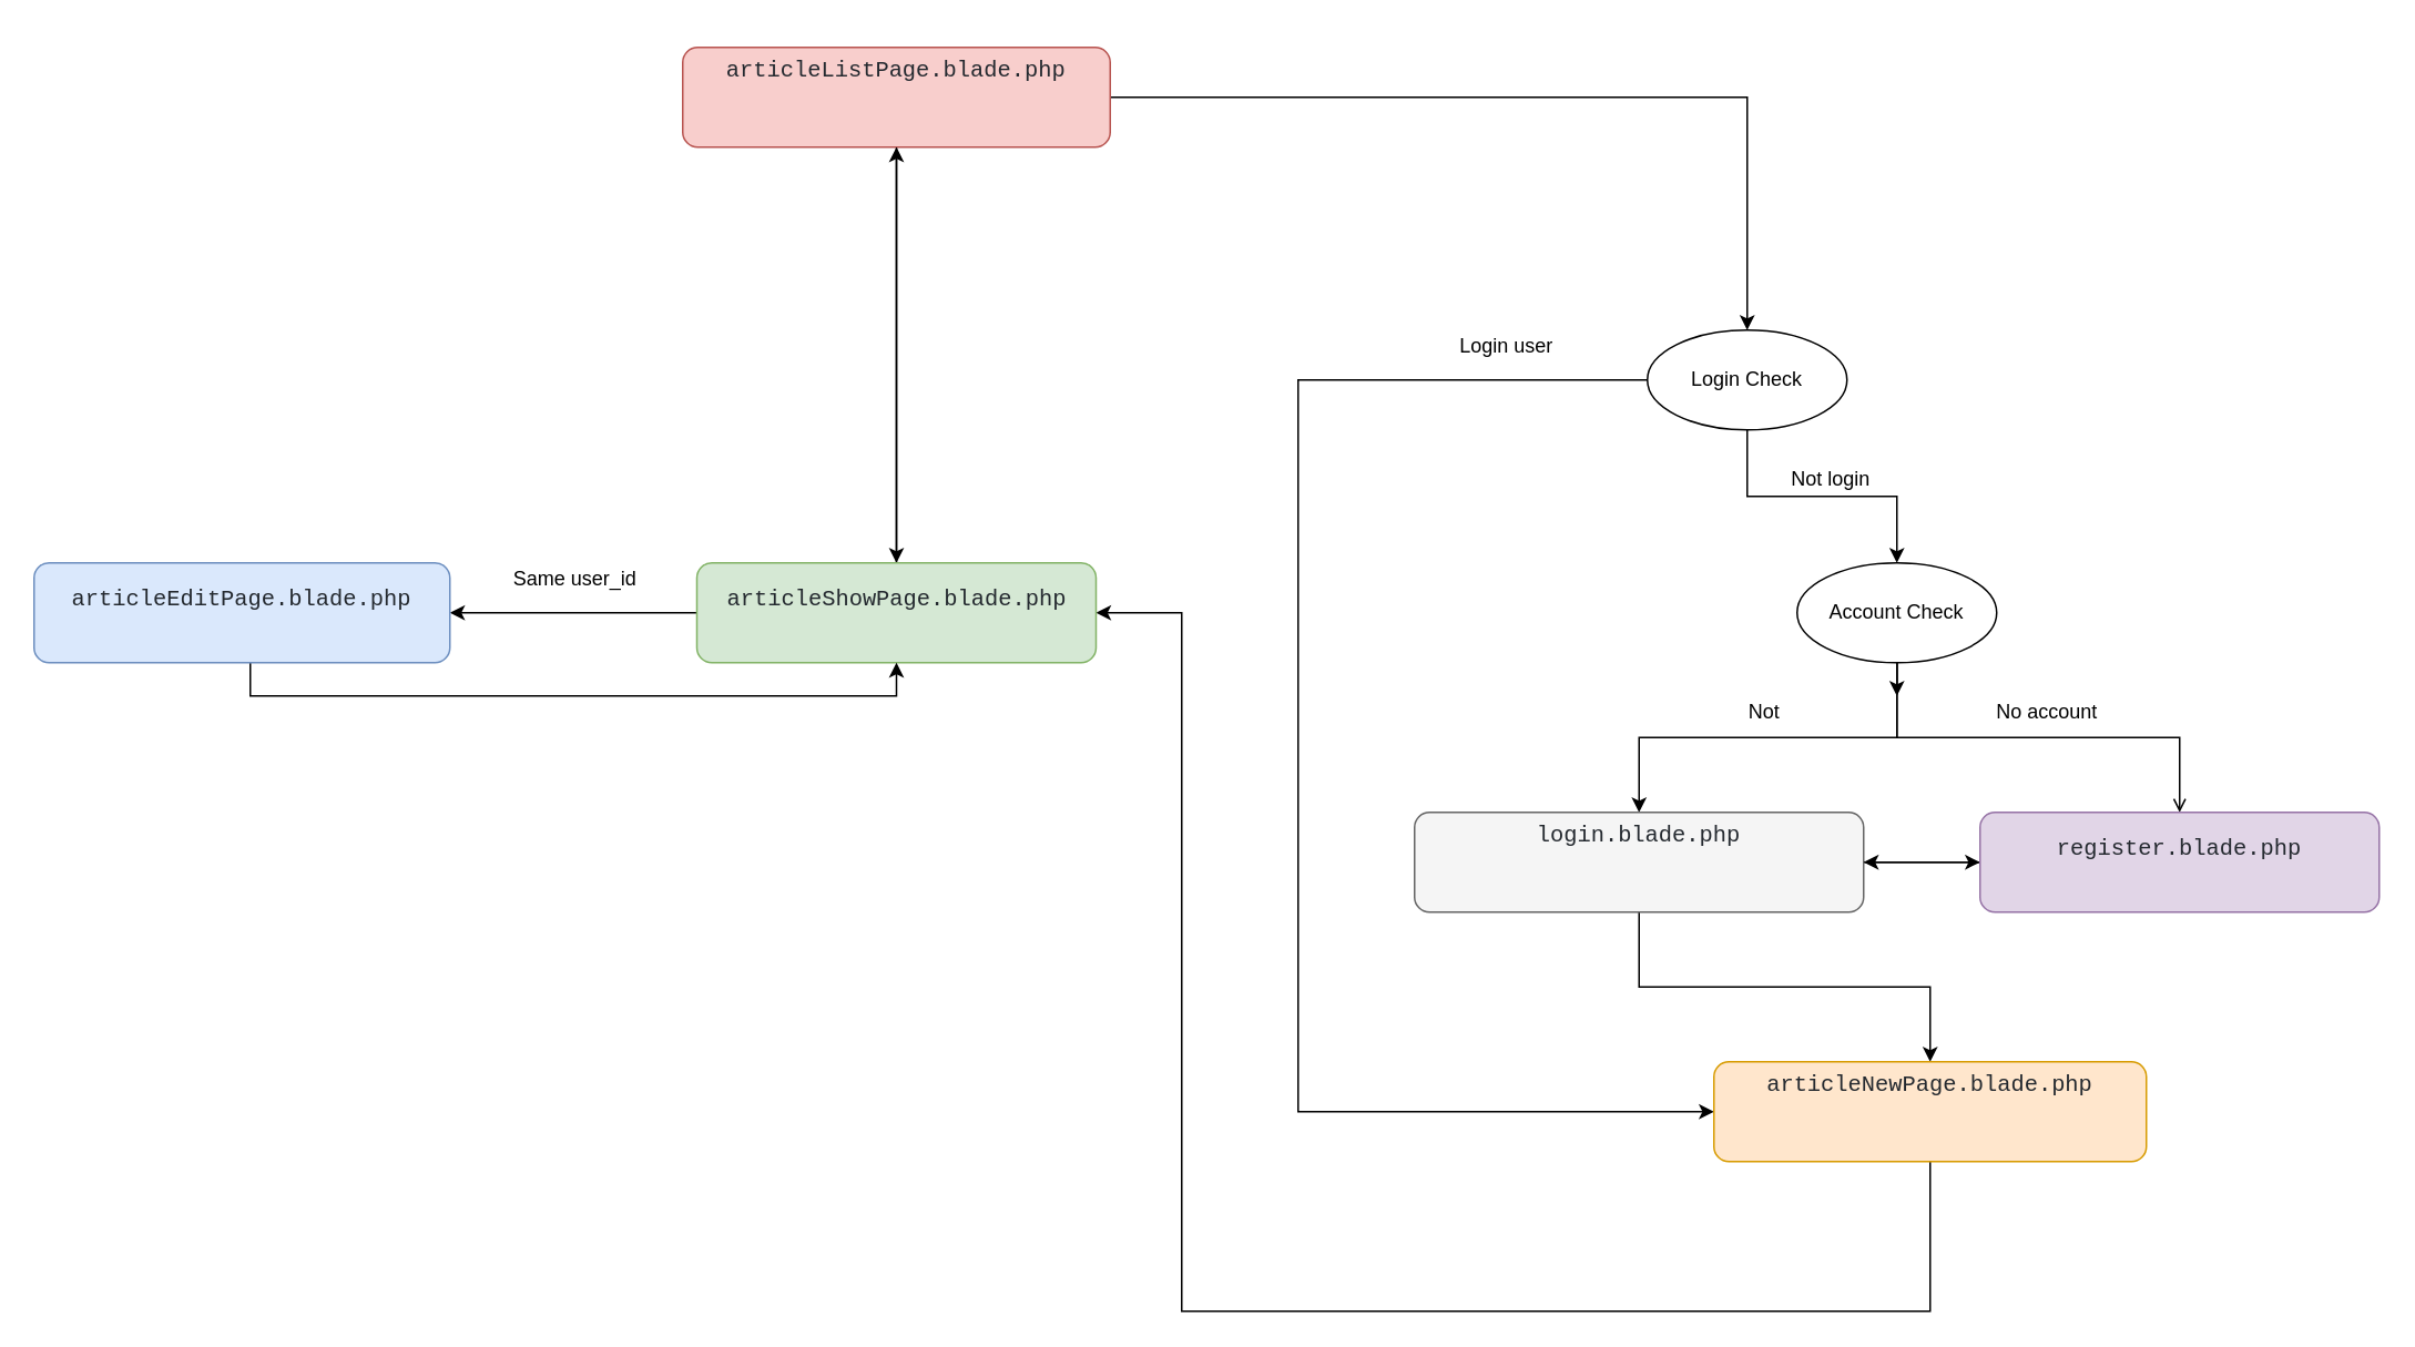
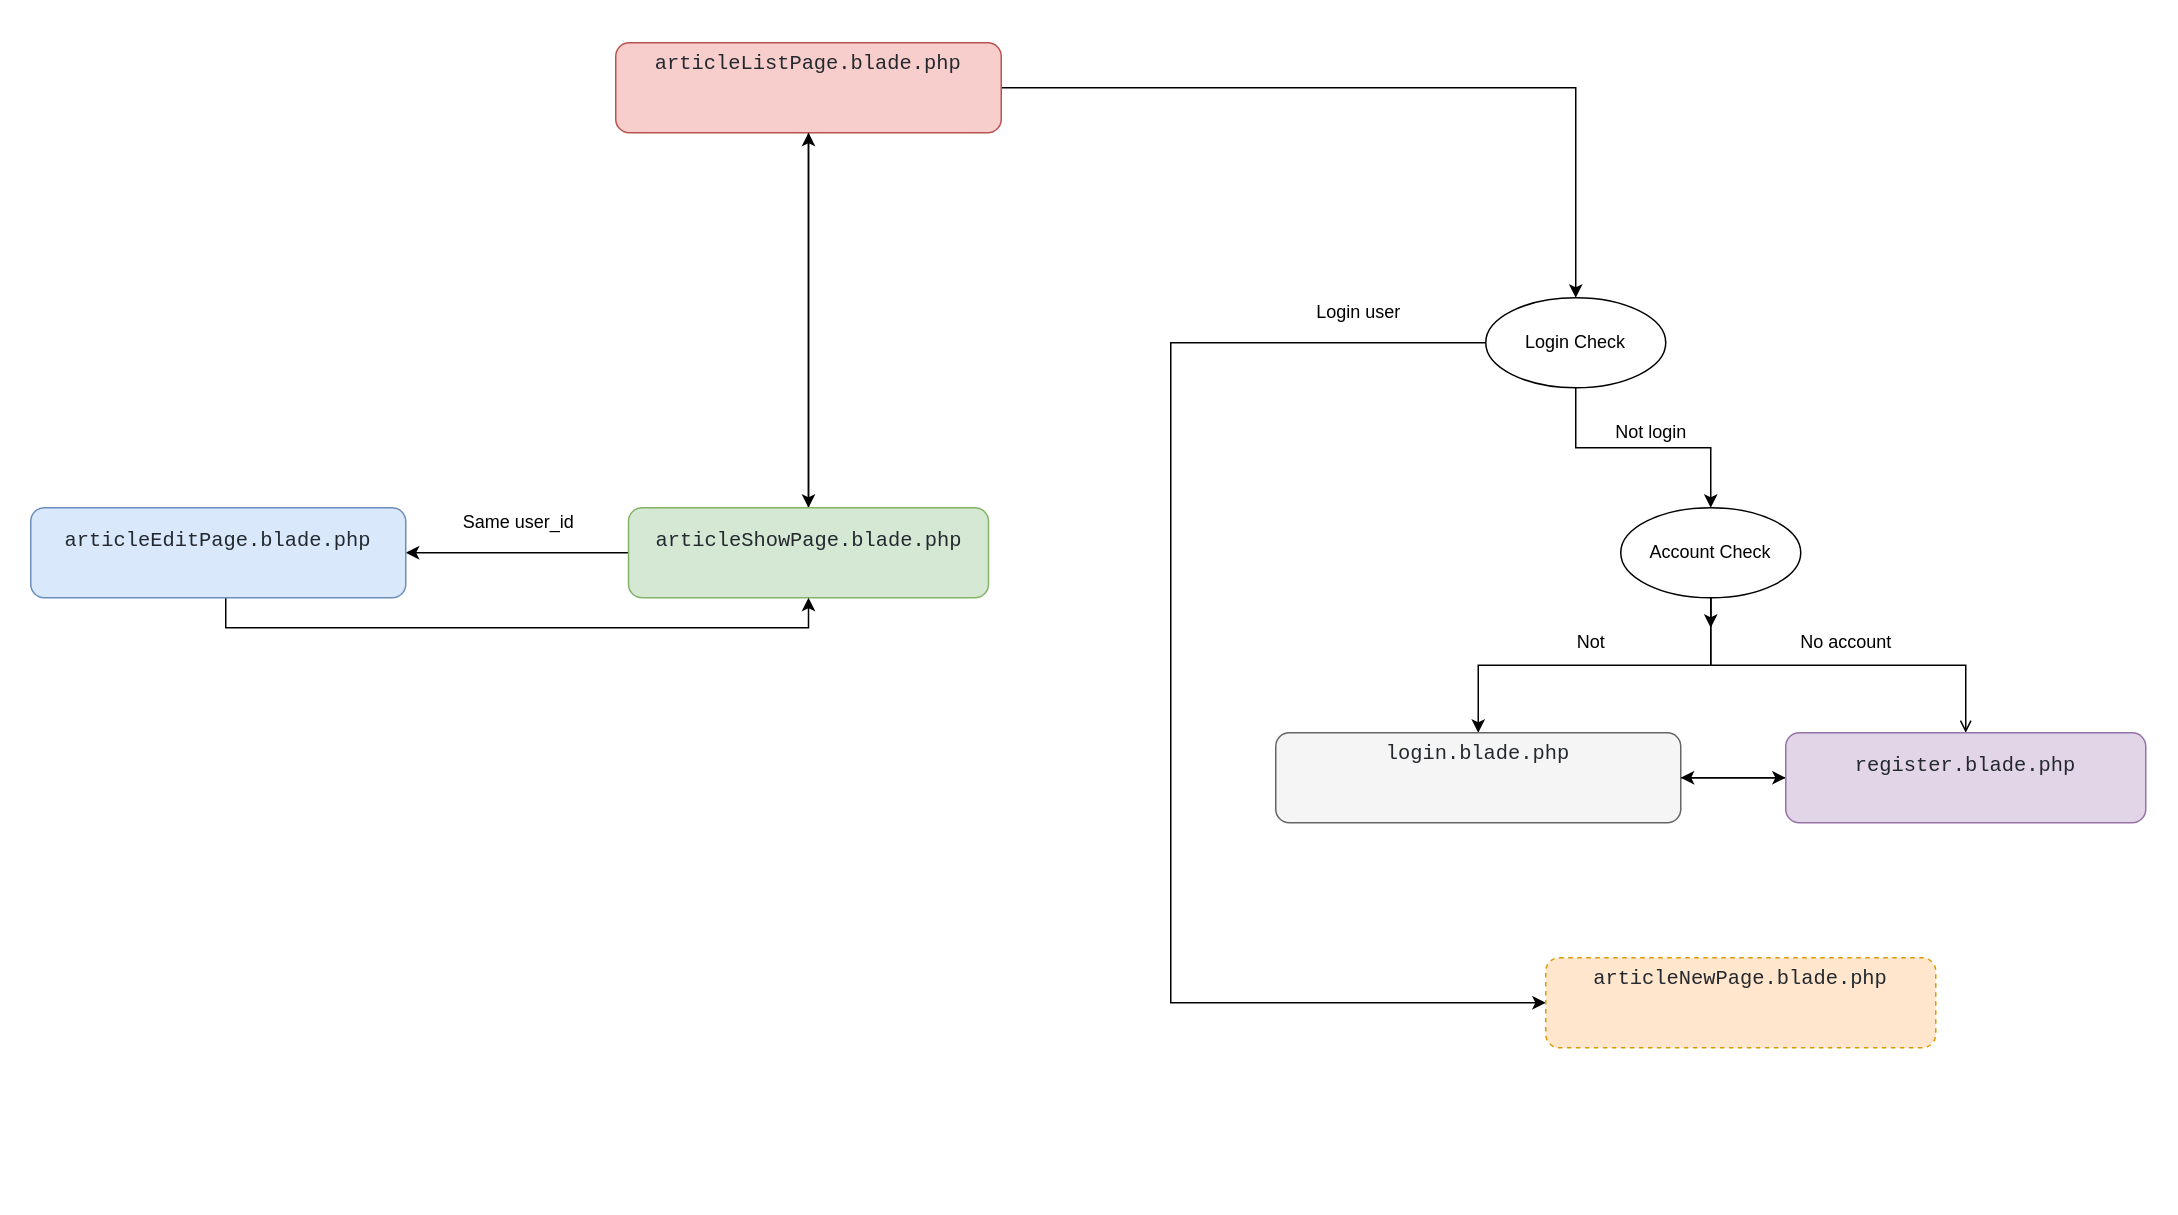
- <mxCell id="12" style="edgeStyle=orthogonalEdgeStyle;rounded=0;orthogonalLoop=1;jettySize=auto;html=1;" edge="1" parent="1" source="14" target="18"><mxGeometry relative="1" as="geometry" /></mxCell>
- <mxCell id="18" value="&lt;pre style=&quot;box-sizing: border-box; font-family: ui-monospace, SFMono-Regular, &amp;quot;SF Mono&amp;quot;, Menlo, Consolas, &amp;quot;Liberation Mono&amp;quot;, monospace; font-size: 13.6px; margin-top: 0px; margin-bottom: 16px; overflow-wrap: normal; padding: 16px; overflow: auto; line-height: 1.45; background-color: var(--color-canvas-subtle); border-radius: 6px; color: rgb(36, 41, 47); text-align: start;&quot; class=&quot;notranslate&quot;&gt;&lt;pre style=&quot;box-sizing: border-box; font-family: ui-monospace, SFMono-Regular, &amp;quot;SF Mono&amp;quot;, Menlo, Consolas, &amp;quot;Liberation Mono&amp;quot;, monospace; margin-top: 0px; margin-bottom: 16px; overflow-wrap: normal; padding: 16px; overflow: auto; line-height: 1.45; background-color: var(--color-canvas-subtle); border-radius: 6px;&quot; class=&quot;notranslate&quot;&gt;&lt;code style=&quot;box-sizing: border-box; font-family: ui-monospace, SFMono-Regular, &amp;quot;SF Mono&amp;quot;, Menlo, Consolas, &amp;quot;Liberation Mono&amp;quot;, monospace; padding: 0px; margin: 0px; background: transparent; border-radius: 6px; word-break: normal; border: 0px; display: inline; overflow: visible; line-height: inherit; overflow-wrap: normal;&quot; class=&quot;notranslate&quot;&gt;articleNewPage.blade.php&lt;/code&gt;&lt;/pre&gt;&lt;/pre&gt;" style="whiteSpace=wrap;html=1;rounded=1;fillColor=#ffe6cc;strokeColor=#d79b00;" vertex="1" parent="1"><mxGeometry x="1030" y="630" width="260" height="60" as="geometry" /></mxCell>
+ <mxCell id="18" value="&lt;pre style=&quot;box-sizing: border-box; font-family: ui-monospace, SFMono-Regular, &amp;quot;SF Mono&amp;quot;, Menlo, Consolas, &amp;quot;Liberation Mono&amp;quot;, monospace; font-size: 13.6px; margin-top: 0px; margin-bottom: 16px; overflow-wrap: normal; padding: 16px; overflow: auto; line-height: 1.45; background-color: var(--color-canvas-subtle); border-radius: 6px; color: rgb(36, 41, 47); text-align: start;&quot; class=&quot;notranslate&quot;&gt;&lt;pre style=&quot;box-sizing: border-box; font-family: ui-monospace, SFMono-Regular, &amp;quot;SF Mono&amp;quot;, Menlo, Consolas, &amp;quot;Liberation Mono&amp;quot;, monospace; margin-top: 0px; margin-bottom: 16px; overflow-wrap: normal; padding: 16px; overflow: auto; line-height: 1.45; background-color: var(--color-canvas-subtle); border-radius: 6px;&quot; class=&quot;notranslate&quot;&gt;&lt;code style=&quot;box-sizing: border-box; font-family: ui-monospace, SFMono-Regular, &amp;quot;SF Mono&amp;quot;, Menlo, Consolas, &amp;quot;Liberation Mono&amp;quot;, monospace; padding: 0px; margin: 0px; background: transparent; border-radius: 6px; word-break: normal; border: 0px; display: inline; overflow: visible; line-height: inherit; overflow-wrap: normal;&quot; class=&quot;notranslate&quot;&gt;articleNewPage.blade.php&lt;/code&gt;&lt;/pre&gt;&lt;/pre&gt;" style="whiteSpace=wrap;html=1;rounded=1;fillColor=#ffe6cc;strokeColor=#d79b00;dashed=1;" vertex="1" parent="1"><mxGeometry x="1030" y="630" width="260" height="60" as="geometry" /></mxCell>
- <mxCell id="17" style="edgeStyle=orthogonalEdgeStyle;rounded=0;orthogonalLoop=1;jettySize=auto;html=1;entryX=1;entryY=0.5;entryDx=0;entryDy=0;" edge="1" parent="1" source="18" target="21"><mxGeometry relative="1" as="geometry"><mxPoint x="1160" y="901" as="targetPoint" /><Array as="points"><mxPoint x="1160" y="780" /><mxPoint x="710" y="780" /><mxPoint x="710" y="360" /></Array></mxGeometry></mxCell>
